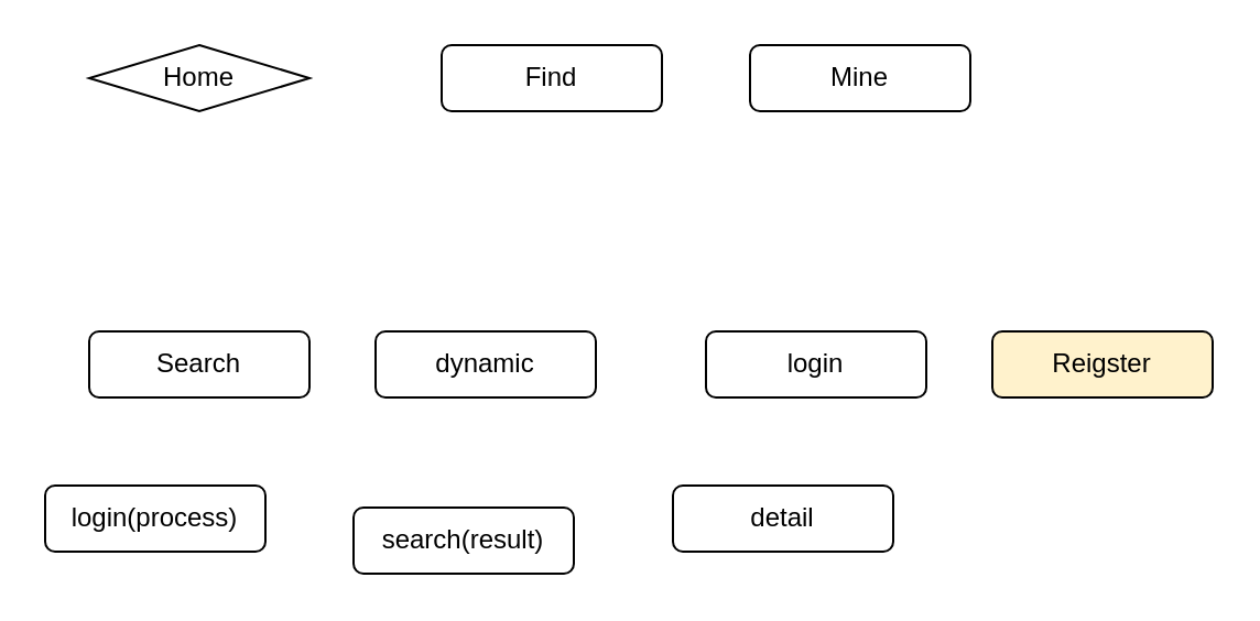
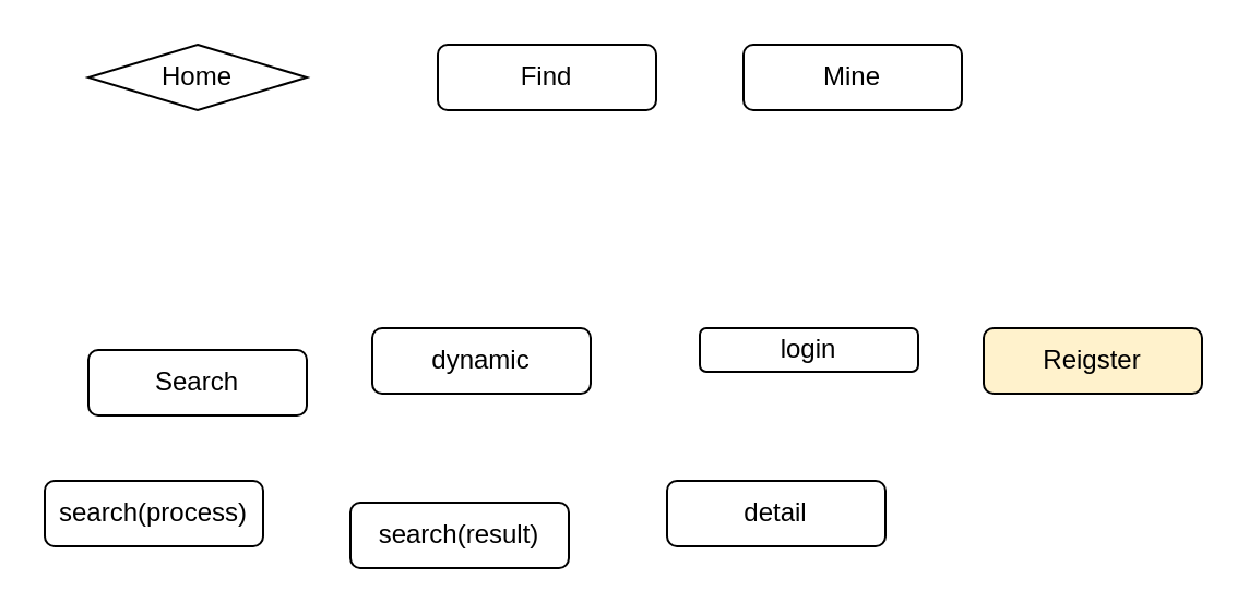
- <mxCell id="5" value="Search" style="rounded=1;whiteSpace=wrap;html=1;" vertex="1" parent="1"><mxGeometry x="40" y="150" width="100" height="30" as="geometry" /></mxCell>
+ <mxCell id="5" value="Search" style="rounded=1;whiteSpace=wrap;html=1;" vertex="1" parent="1"><mxGeometry x="40" y="160" width="100" height="30" as="geometry" /></mxCell>
- <mxCell id="7" value="login" style="rounded=1;whiteSpace=wrap;html=1;" vertex="1" parent="1"><mxGeometry x="320" y="150" width="100" height="30" as="geometry" /></mxCell>
+ <mxCell id="7" value="login" style="rounded=1;whiteSpace=wrap;html=1;" vertex="1" parent="1"><mxGeometry x="320" y="150" width="100" height="20" as="geometry" /></mxCell>
- <mxCell id="9" value="login(process)" style="rounded=1;whiteSpace=wrap;html=1;" vertex="1" parent="1"><mxGeometry x="20" y="220" width="100" height="30" as="geometry" /></mxCell>
+ <mxCell id="9" value="search(process)" style="rounded=1;whiteSpace=wrap;html=1;" vertex="1" parent="1"><mxGeometry x="20" y="220" width="100" height="30" as="geometry" /></mxCell>
